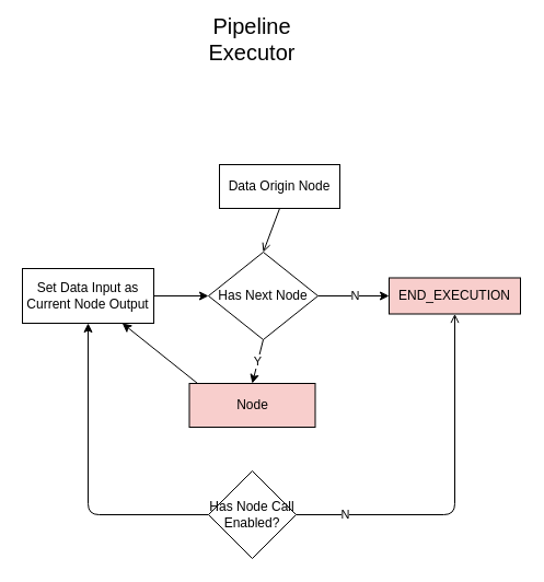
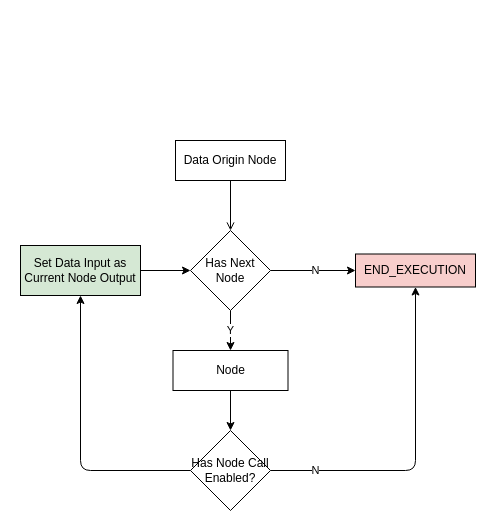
- <mxCell id="15" value="Pipeline Executor" style="text;html=1;strokeColor=none;fillColor=none;align=center;verticalAlign=middle;whiteSpace=wrap;rounded=0;fontSize=20;" vertex="1" parent="1"><mxGeometry x="200" y="20" width="60" height="30" as="geometry" /></mxCell>
- <mxCell id="3" value="Data Origin Node" style="rounded=0;whiteSpace=wrap;html=1;" vertex="1" parent="1"><mxGeometry x="200" y="150" width="110" height="40" as="geometry" /></mxCell>
+ <mxCell id="3" value="Data Origin Node" style="rounded=0;whiteSpace=wrap;html=1;" vertex="1" parent="1"><mxGeometry x="175" y="140" width="110" height="40" as="geometry" /></mxCell>
- <mxCell id="14" value="Set Data Input as Current Node Output" style="rounded=0;whiteSpace=wrap;html=1;" vertex="1" parent="1"><mxGeometry x="20" y="245" width="120" height="50" as="geometry" /></mxCell>
+ <mxCell id="14" value="Set Data Input as Current Node Output" style="rounded=0;whiteSpace=wrap;html=1;fillColor=#d5e8d4;" vertex="1" parent="1"><mxGeometry x="20" y="245" width="120" height="50" as="geometry" /></mxCell>
- <mxCell id="6" value="Has Next Node" style="rhombus;whiteSpace=wrap;html=1;" vertex="1" parent="1"><mxGeometry x="190" y="230" width="100" height="80" as="geometry" /></mxCell>
+ <mxCell id="6" value="Has Next Node" style="rhombus;whiteSpace=wrap;html=1;" vertex="1" parent="1"><mxGeometry x="190" y="230" width="80" height="80" as="geometry" /></mxCell>
- <mxCell id="10" value="N" style="edgeStyle=none;html=1;exitX=1;exitY=0.5;exitDx=0;exitDy=0;entryX=0.5;entryY=1;entryDx=0;entryDy=0;endArrow=open;" edge="1" parent="1" source="12" target="9"><mxGeometry x="-0.726" relative="1" as="geometry"><Array as="points"><mxPoint x="415" y="470" /></Array><mxPoint as="offset" /></mxGeometry></mxCell>
+ <mxCell id="10" value="N" style="edgeStyle=none;html=1;exitX=1;exitY=0.5;exitDx=0;exitDy=0;entryX=0.5;entryY=1;entryDx=0;entryDy=0;" edge="1" parent="1" source="12" target="9"><mxGeometry x="-0.726" relative="1" as="geometry"><Array as="points"><mxPoint x="415" y="470" /></Array><mxPoint as="offset" /></mxGeometry></mxCell>
- <mxCell id="7" style="edgeStyle=none;html=1;exitX=0.5;exitY=1;exitDx=0;exitDy=0;" edge="1" parent="1" source="8" target="14"><mxGeometry relative="1" as="geometry" /></mxCell>
+ <mxCell id="7" style="edgeStyle=none;html=1;exitX=0.5;exitY=1;exitDx=0;exitDy=0;entryX=0.5;entryY=0;entryDx=0;entryDy=0;" edge="1" parent="1" source="8" target="12"><mxGeometry relative="1" as="geometry" /></mxCell>
- <mxCell id="8" value="Node" style="rounded=0;whiteSpace=wrap;html=1;fillColor=#f8cecc;" vertex="1" parent="1"><mxGeometry x="172.5" y="350" width="115" height="40" as="geometry" /></mxCell>
+ <mxCell id="8" value="Node" style="rounded=0;whiteSpace=wrap;html=1;" vertex="1" parent="1"><mxGeometry x="172.5" y="350" width="115" height="40" as="geometry" /></mxCell>
